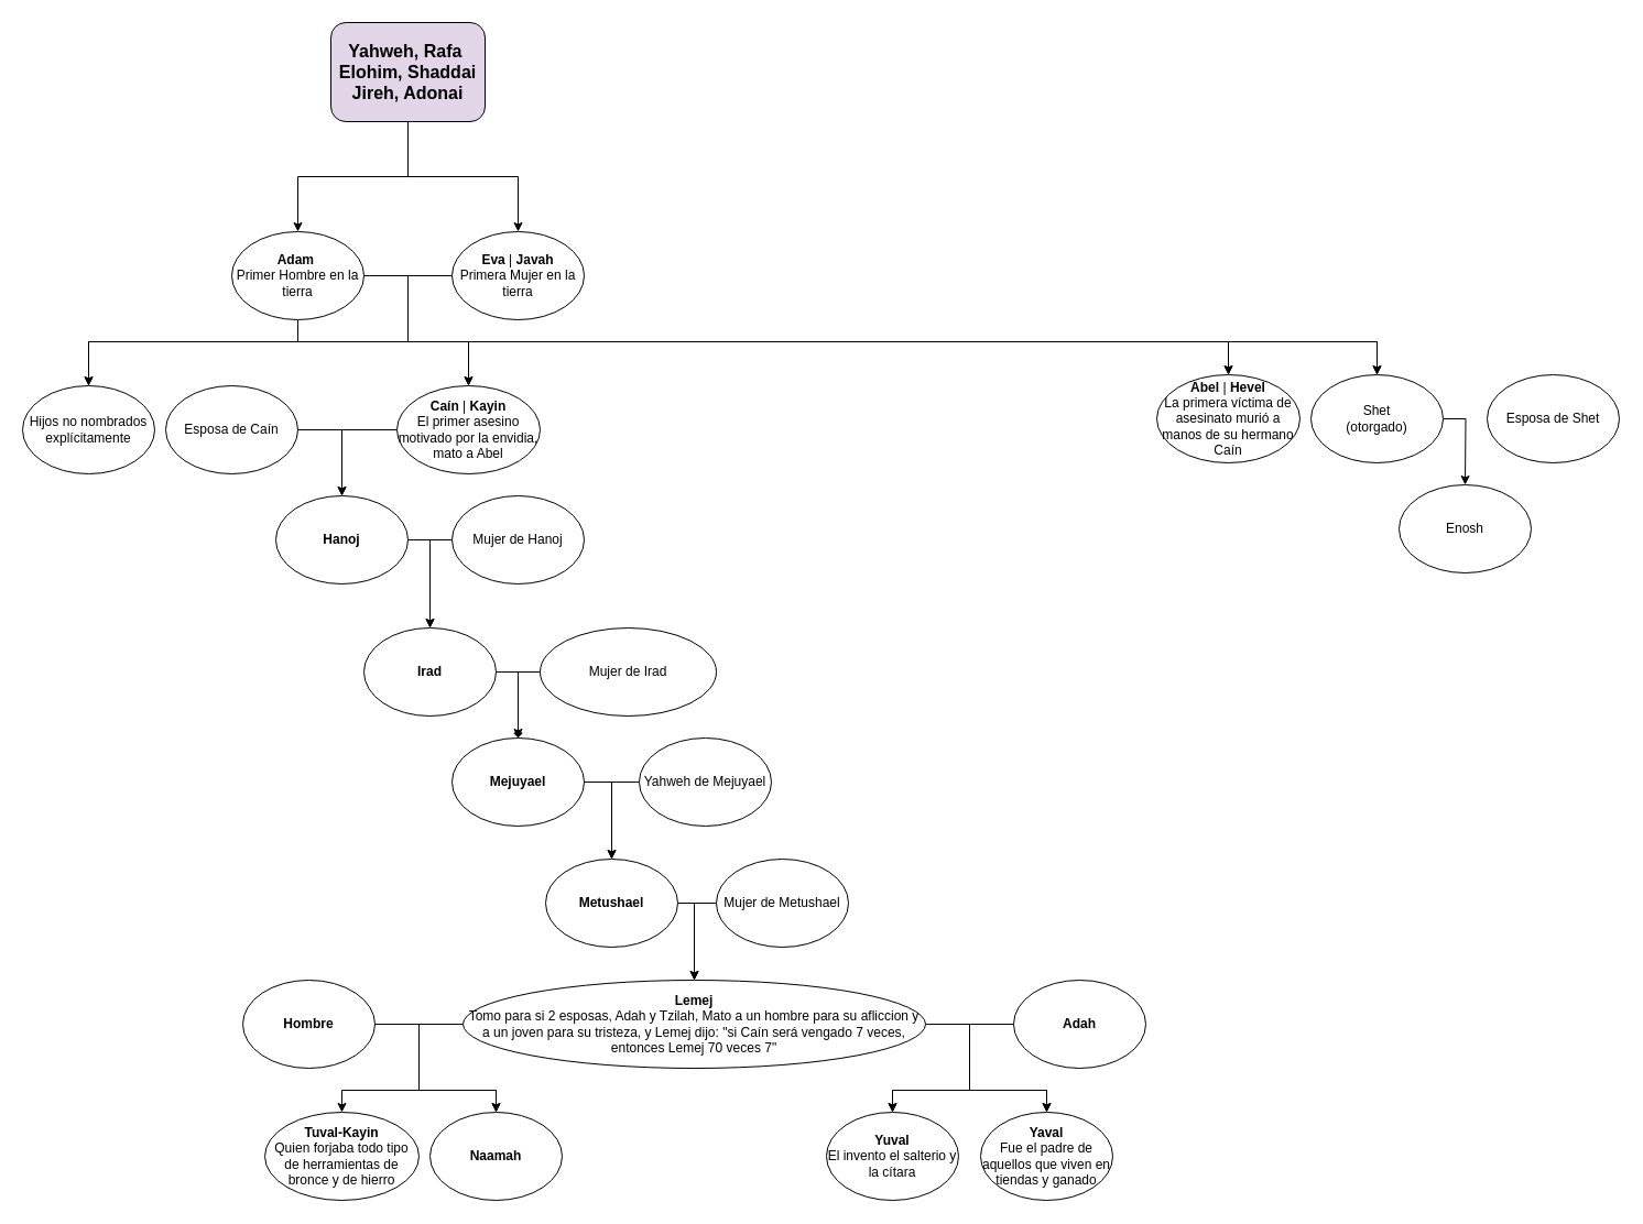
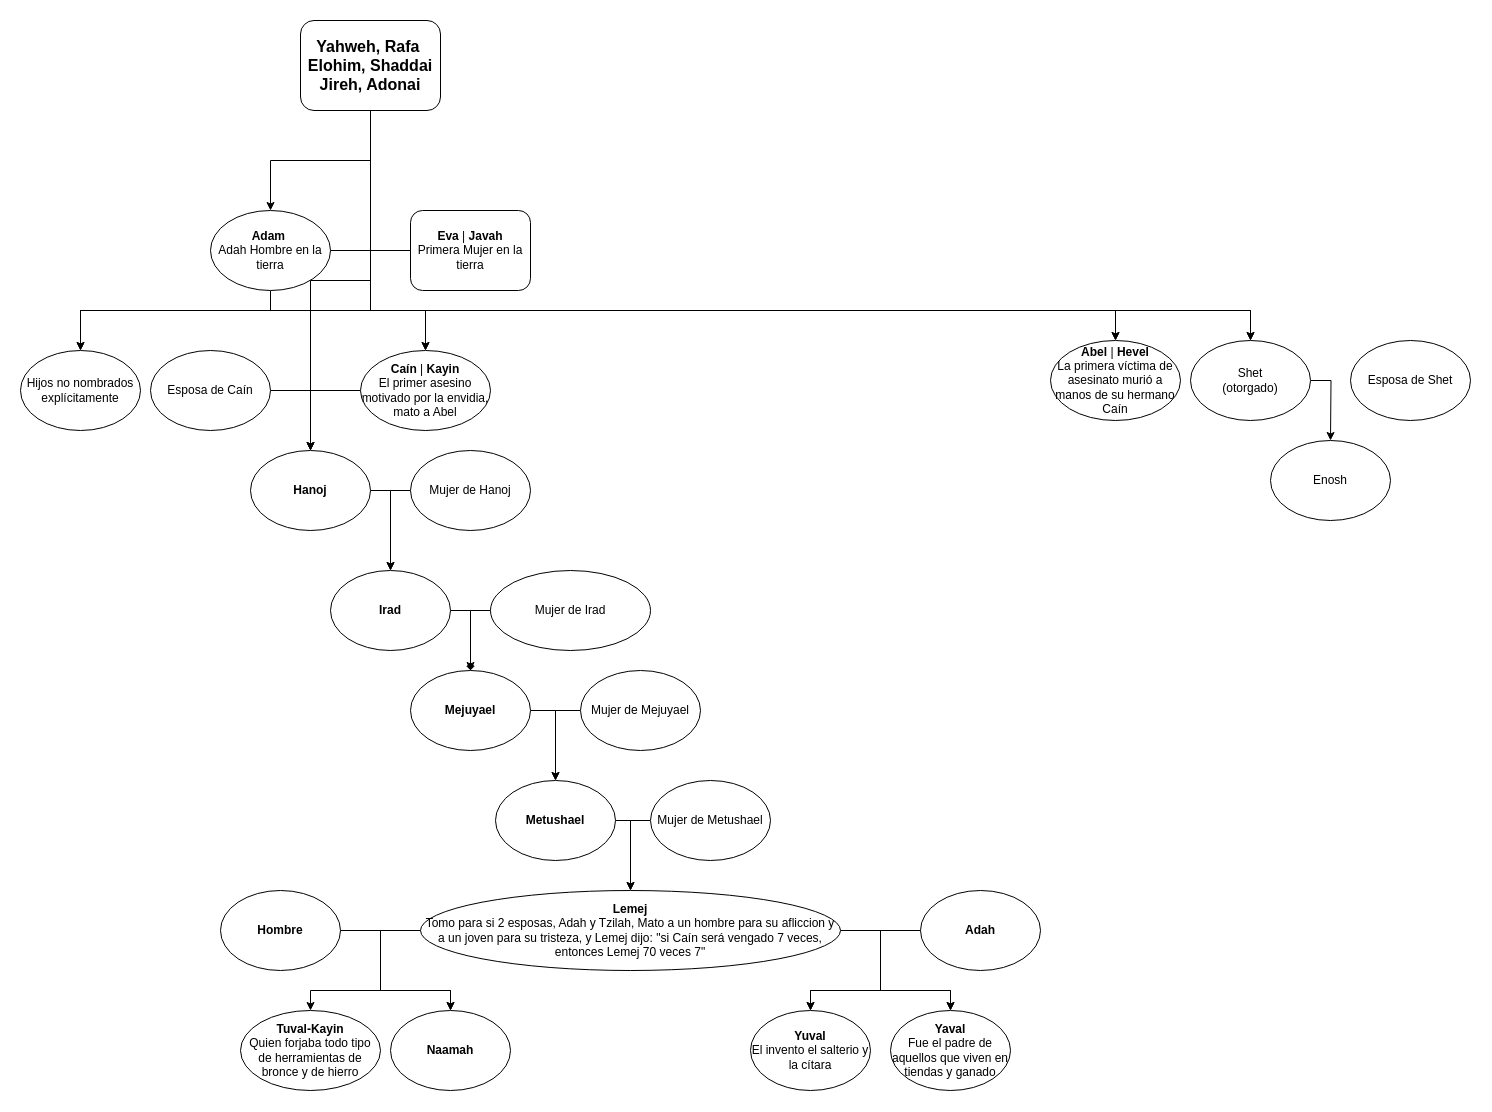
- <mxCell id="14" value="&lt;div&gt;&lt;font style=&quot;font-size: 16px;&quot;&gt;&lt;b&gt;Yahweh, Rafa&amp;nbsp;&lt;/b&gt;&lt;/font&gt;&lt;/div&gt;&lt;div&gt;&lt;font size=&quot;3&quot; style=&quot;&quot;&gt;&lt;b&gt;Elohim, Shaddai&lt;/b&gt;&lt;/font&gt;&lt;/div&gt;&lt;div&gt;&lt;font size=&quot;3&quot; style=&quot;&quot;&gt;&lt;b&gt;Jireh, Adonai&lt;/b&gt;&lt;/font&gt;&lt;/div&gt;" style="rounded=1;whiteSpace=wrap;html=1;fillColor=#e1d5e7;" vertex="1" parent="1"><mxGeometry x="300" width="140" height="90" as="geometry" y="20" /></mxCell>
+ <mxCell id="14" value="&lt;div&gt;&lt;font style=&quot;font-size: 16px;&quot;&gt;&lt;b&gt;Yahweh, Rafa&amp;nbsp;&lt;/b&gt;&lt;/font&gt;&lt;/div&gt;&lt;div&gt;&lt;font size=&quot;3&quot; style=&quot;&quot;&gt;&lt;b&gt;Elohim, Shaddai&lt;/b&gt;&lt;/font&gt;&lt;/div&gt;&lt;div&gt;&lt;font size=&quot;3&quot; style=&quot;&quot;&gt;&lt;b&gt;Jireh, Adonai&lt;/b&gt;&lt;/font&gt;&lt;/div&gt;" style="rounded=1;whiteSpace=wrap;html=1;" vertex="1" parent="1"><mxGeometry x="300" width="140" height="90" as="geometry" y="20" /></mxCell>
- <mxCell id="13" style="edgeStyle=orthogonalEdgeStyle;rounded=0;orthogonalLoop=1;jettySize=auto;html=1;entryX=0.5;entryY=0;entryDx=0;entryDy=0;" edge="1" parent="1" source="14" target="11"><mxGeometry relative="1" as="geometry" /></mxCell>
+ <mxCell id="13" style="edgeStyle=orthogonalEdgeStyle;rounded=0;orthogonalLoop=1;jettySize=auto;html=1;" edge="1" parent="1" source="14" target="22"><mxGeometry relative="1" as="geometry" /></mxCell>
- <mxCell id="6" value="&lt;b&gt;Adam&amp;nbsp;&lt;/b&gt;&lt;div&gt;Primer Hombre en la tierra&lt;/div&gt;" style="ellipse;whiteSpace=wrap;html=1;" vertex="1" parent="1"><mxGeometry x="210" y="210" width="120" height="80" as="geometry" /></mxCell>
+ <mxCell id="6" value="&lt;b&gt;Adam&amp;nbsp;&lt;/b&gt;&lt;div&gt;Adah Hombre en la tierra&lt;/div&gt;" style="ellipse;whiteSpace=wrap;html=1;" vertex="1" parent="1"><mxGeometry x="210" y="210" width="120" height="80" as="geometry" /></mxCell>
- <mxCell id="11" value="&lt;b&gt;Eva&lt;/b&gt; | &lt;b&gt;Javah&lt;/b&gt;&lt;div&gt;Primera Mujer en la tierra&lt;/div&gt;" style="ellipse;whiteSpace=wrap;html=1;" vertex="1" parent="1"><mxGeometry x="410" y="210" width="120" height="80" as="geometry" /></mxCell>
+ <mxCell id="11" value="&lt;b&gt;Eva&lt;/b&gt; | &lt;b&gt;Javah&lt;/b&gt;&lt;div&gt;Primera Mujer en la tierra&lt;/div&gt;" style="whiteSpace=wrap;html=1;rounded=1;" vertex="1" parent="1"><mxGeometry x="410" y="210" width="120" height="80" as="geometry" /></mxCell>
- <mxCell id="44" value="Yahweh de Mejuyael" style="ellipse;whiteSpace=wrap;html=1;" vertex="1" parent="1"><mxGeometry x="580" y="670" width="120" height="80" as="geometry" /></mxCell>
+ <mxCell id="44" value="Mujer de Mejuyael" style="ellipse;whiteSpace=wrap;html=1;" vertex="1" parent="1"><mxGeometry x="580" y="670" width="120" height="80" as="geometry" /></mxCell>
